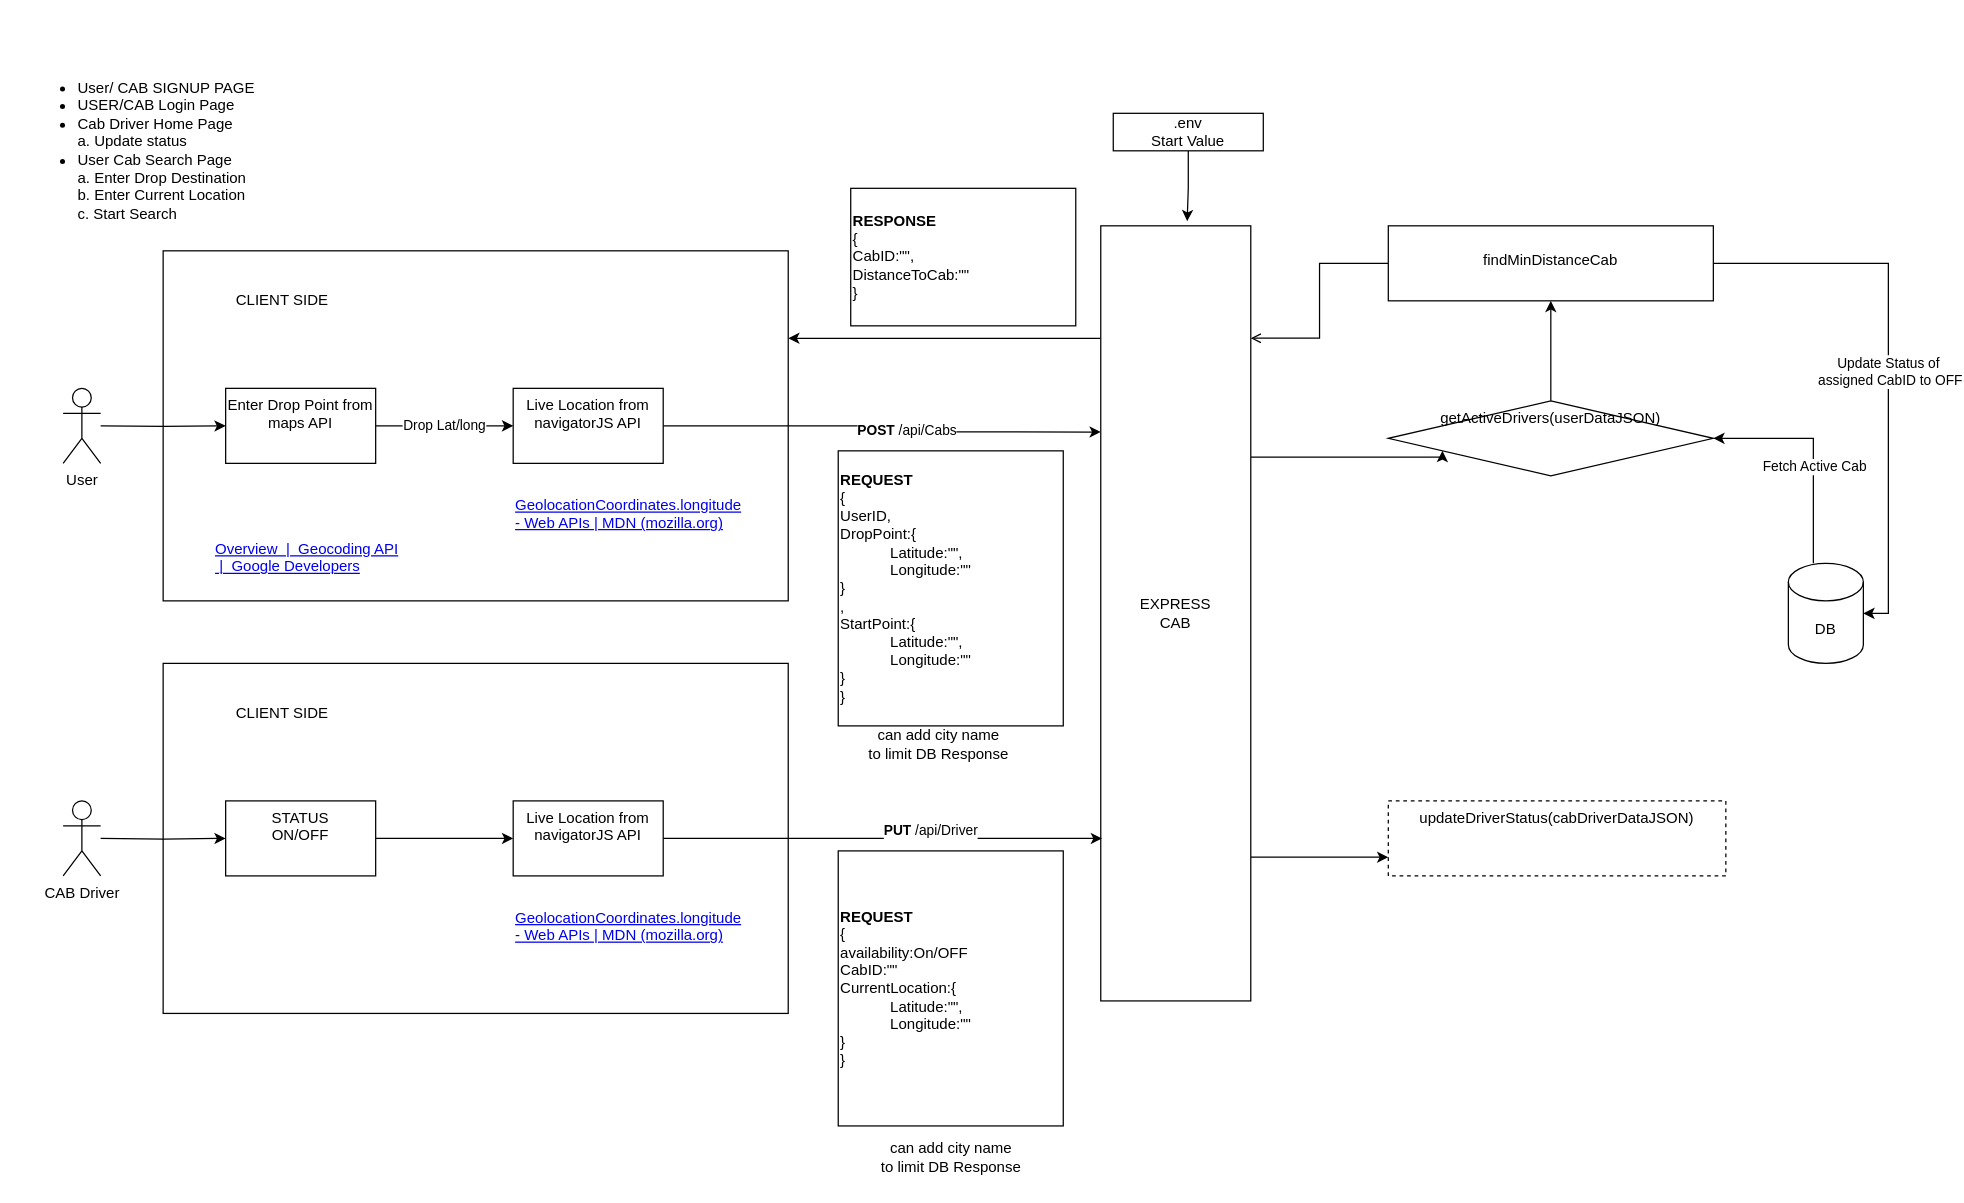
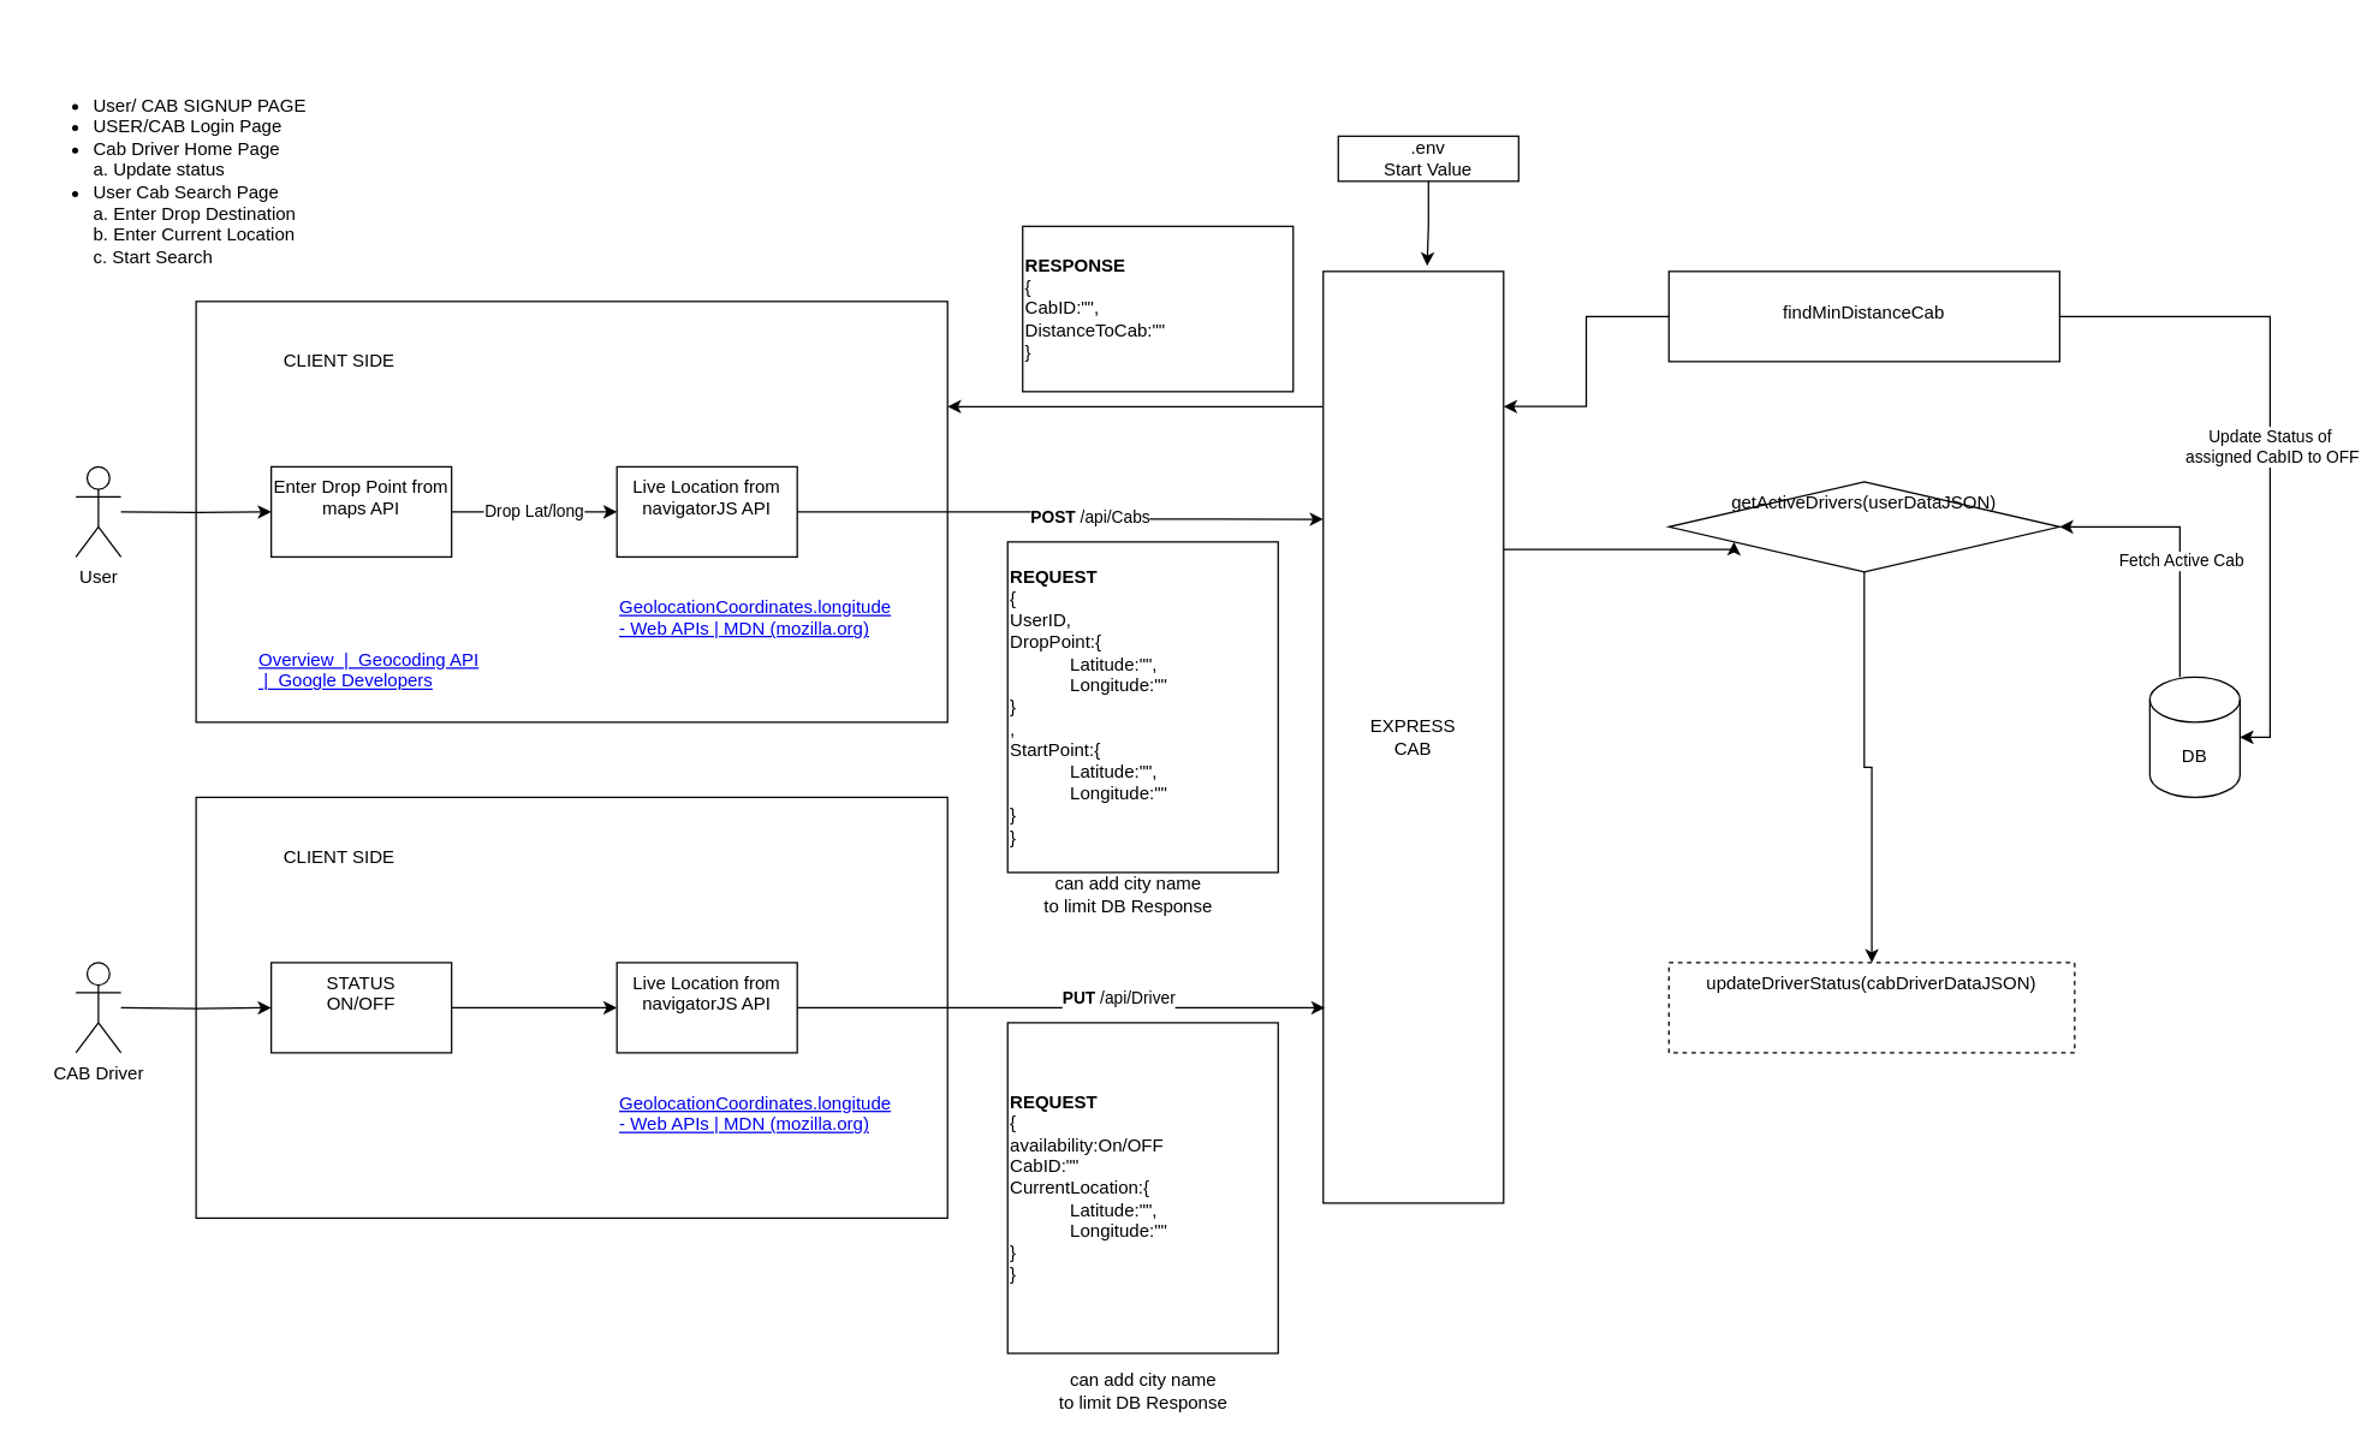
- <mxCell id="41" style="edgeStyle=orthogonalEdgeStyle;rounded=0;orthogonalLoop=1;jettySize=auto;html=1;entryX=1;entryY=0.145;entryDx=0;entryDy=0;entryPerimeter=0;endArrow=open;" edge="1" parent="1" source="44" target="14"><mxGeometry relative="1" as="geometry" /></mxCell>
+ <mxCell id="41" style="edgeStyle=orthogonalEdgeStyle;rounded=0;orthogonalLoop=1;jettySize=auto;html=1;entryX=1;entryY=0.145;entryDx=0;entryDy=0;entryPerimeter=0;" edge="1" parent="1" source="44" target="14"><mxGeometry relative="1" as="geometry" /></mxCell>
- <mxCell id="26" value="" style="edgeStyle=orthogonalEdgeStyle;rounded=0;orthogonalLoop=1;jettySize=auto;html=1;" edge="1" parent="1" source="27" target="44"><mxGeometry relative="1" as="geometry" /></mxCell>
+ <mxCell id="26" value="" style="edgeStyle=orthogonalEdgeStyle;rounded=0;orthogonalLoop=1;jettySize=auto;html=1;" edge="1" parent="1" source="27" target="28"><mxGeometry relative="1" as="geometry" /></mxCell>
- <mxCell id="12" style="edgeStyle=orthogonalEdgeStyle;rounded=0;orthogonalLoop=1;jettySize=auto;html=1;entryX=0;entryY=0.75;entryDx=0;entryDy=0;" edge="1" parent="1" source="14" target="28"><mxGeometry relative="1" as="geometry"><Array as="points"><mxPoint x="1040" y="685" /><mxPoint x="1040" y="685" /></Array></mxGeometry></mxCell>
